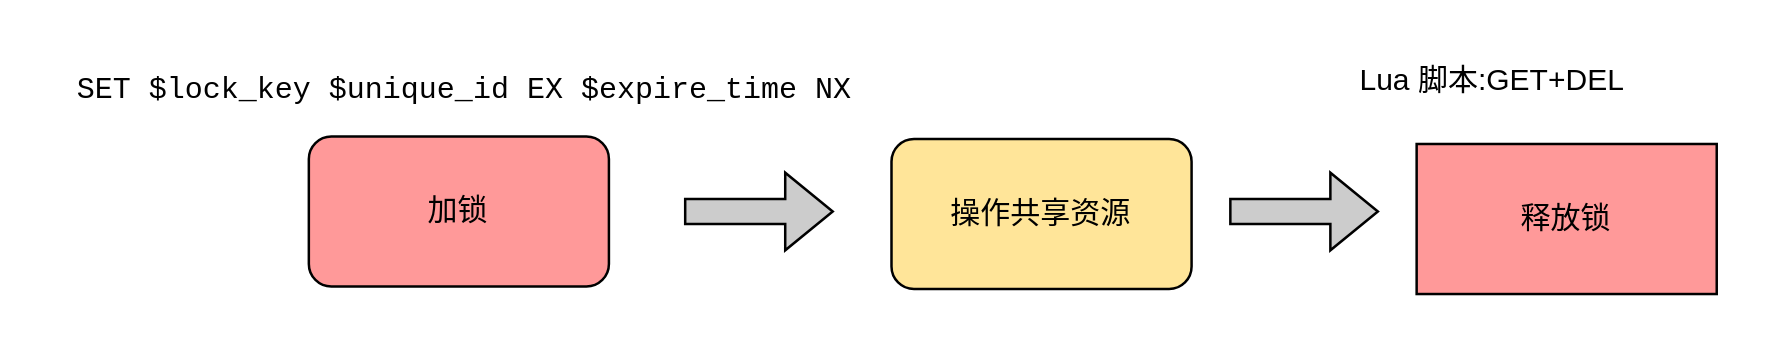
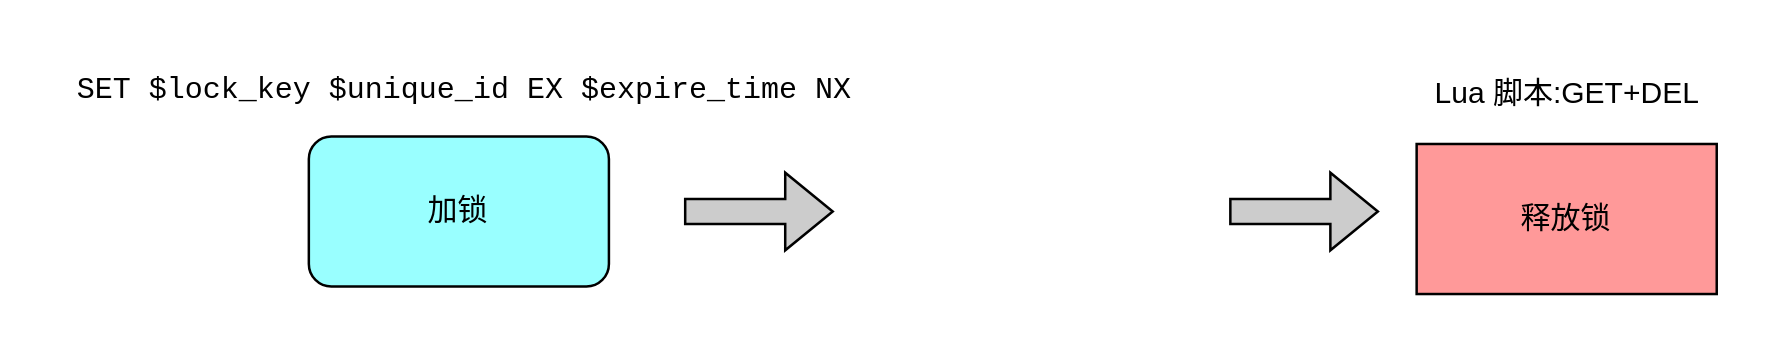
- <mxCell id="8" value="Lua 脚本:GET+DEL" style="text;html=1;align=center;verticalAlign=middle;resizable=0;points=[];autosize=1;strokeColor=none;fillColor=none;" vertex="1" parent="1"><mxGeometry x="531" y="17" width="130" height="30" as="geometry" /></mxCell>
+ <mxCell id="8" value="Lua 脚本:GET+DEL" style="text;html=1;align=center;verticalAlign=middle;resizable=0;points=[];autosize=1;strokeColor=none;fillColor=none;" vertex="1" parent="1"><mxGeometry x="561" y="22" width="130" height="30" as="geometry" /></mxCell>
- <mxCell id="2" value="加锁" style="rounded=1;whiteSpace=wrap;html=1;fillColor=#ff9999;" vertex="1" parent="1"><mxGeometry x="123" y="54" width="120" height="60" as="geometry" /></mxCell>
+ <mxCell id="2" value="加锁" style="rounded=1;whiteSpace=wrap;html=1;fillColor=#99FFFF;" vertex="1" parent="1"><mxGeometry x="123" y="54" width="120" height="60" as="geometry" /></mxCell>
- <mxCell id="4" value="操作共享资源" style="rounded=1;whiteSpace=wrap;html=1;fillColor=#FFE599;" vertex="1" parent="1"><mxGeometry x="356" y="55" width="120" height="60" as="geometry" /></mxCell>
